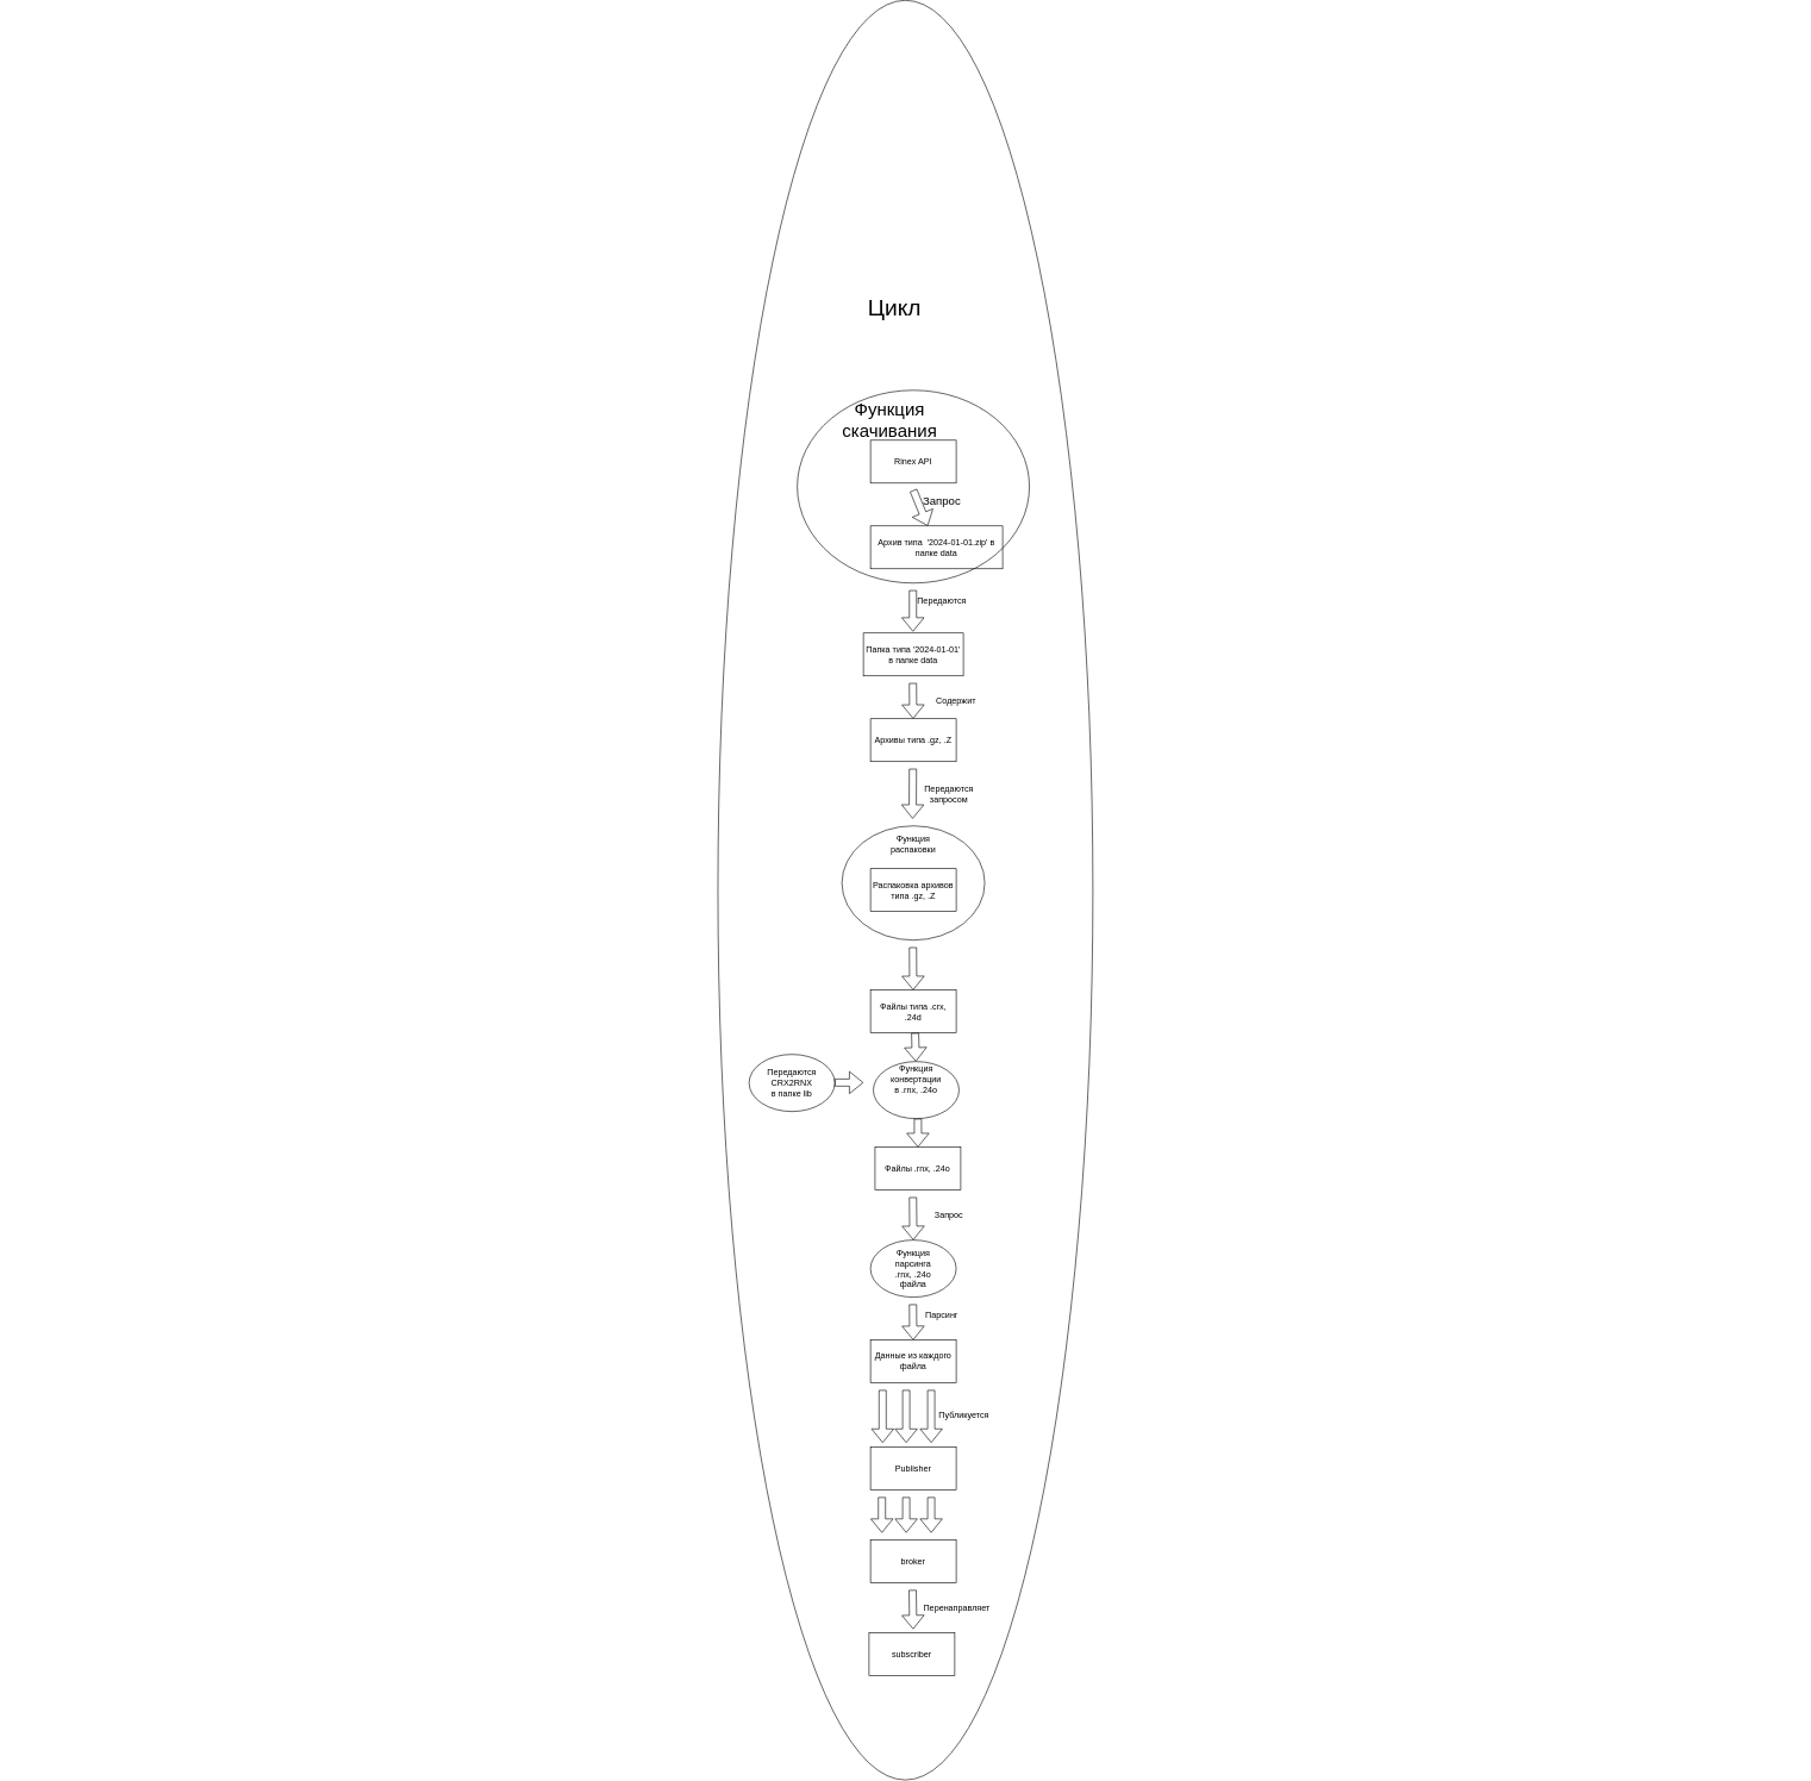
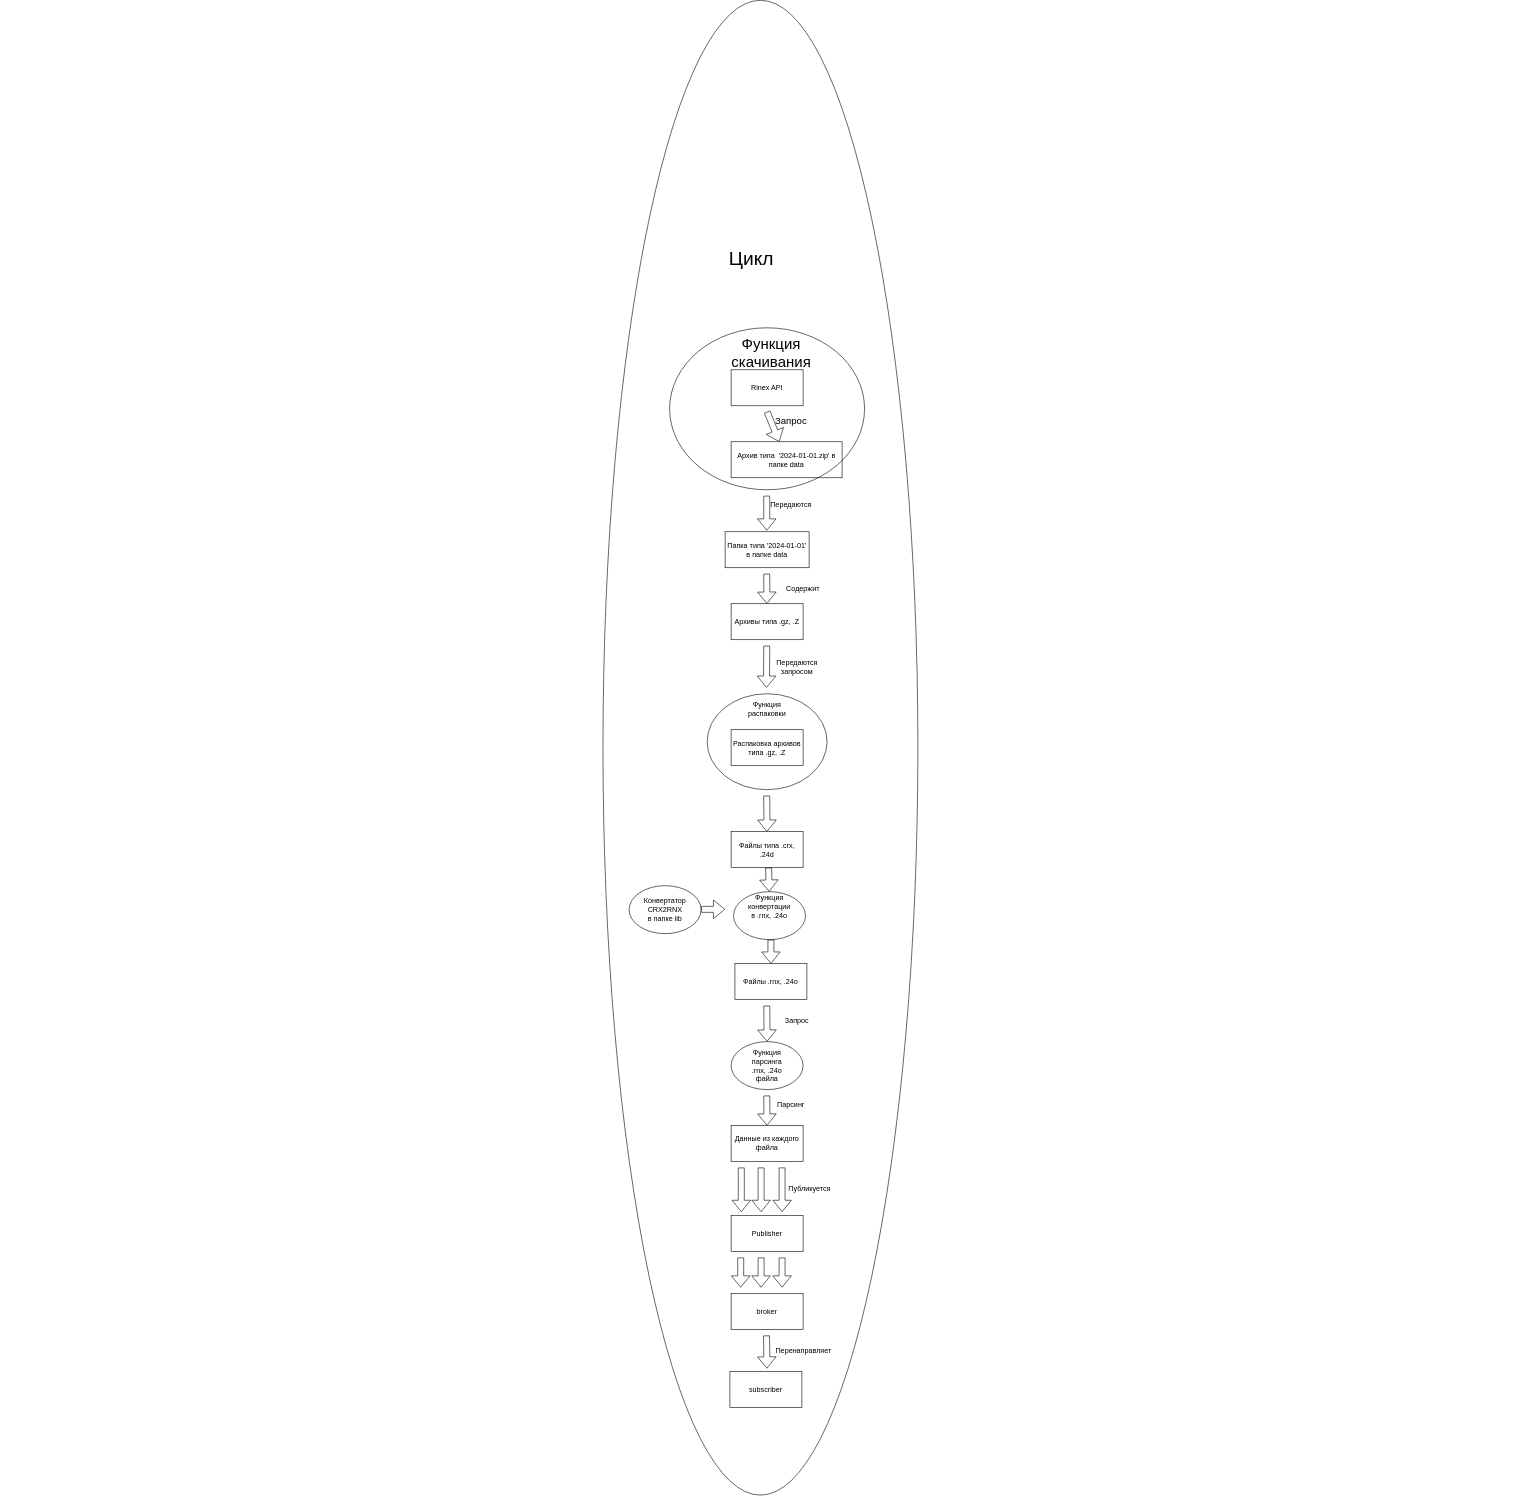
- <mxCell id="6" value="&lt;span style=&quot;font-size: 25px;&quot;&gt;Функция скачивания&lt;/span&gt;" style="text;html=1;align=center;verticalAlign=middle;whiteSpace=wrap;rounded=0;" vertex="1" parent="1"><mxGeometry x="1182" y="200" width="126" height="40" as="geometry" /></mxCell>
+ <mxCell id="6" value="&lt;span style=&quot;font-size: 25px;&quot;&gt;Функция скачивания&lt;/span&gt;" style="text;html=1;align=center;verticalAlign=middle;whiteSpace=wrap;rounded=0;" vertex="1" parent="1"><mxGeometry x="1222" y="200" width="126" height="40" as="geometry" /></mxCell>
- <mxCell id="22" value="Передаются CRX2RNX&lt;div&gt;в папке lib&lt;/div&gt;" style="text;html=1;align=center;verticalAlign=middle;whiteSpace=wrap;rounded=0;" vertex="1" parent="1"><mxGeometry x="1078" y="1135" width="60" height="30" as="geometry" /></mxCell>
+ <mxCell id="22" value="Конвертатор CRX2RNX&lt;div&gt;в папке lib&lt;/div&gt;" style="text;html=1;align=center;verticalAlign=middle;whiteSpace=wrap;rounded=0;" vertex="1" parent="1"><mxGeometry x="1078" y="1135" width="60" height="30" as="geometry" /></mxCell>
